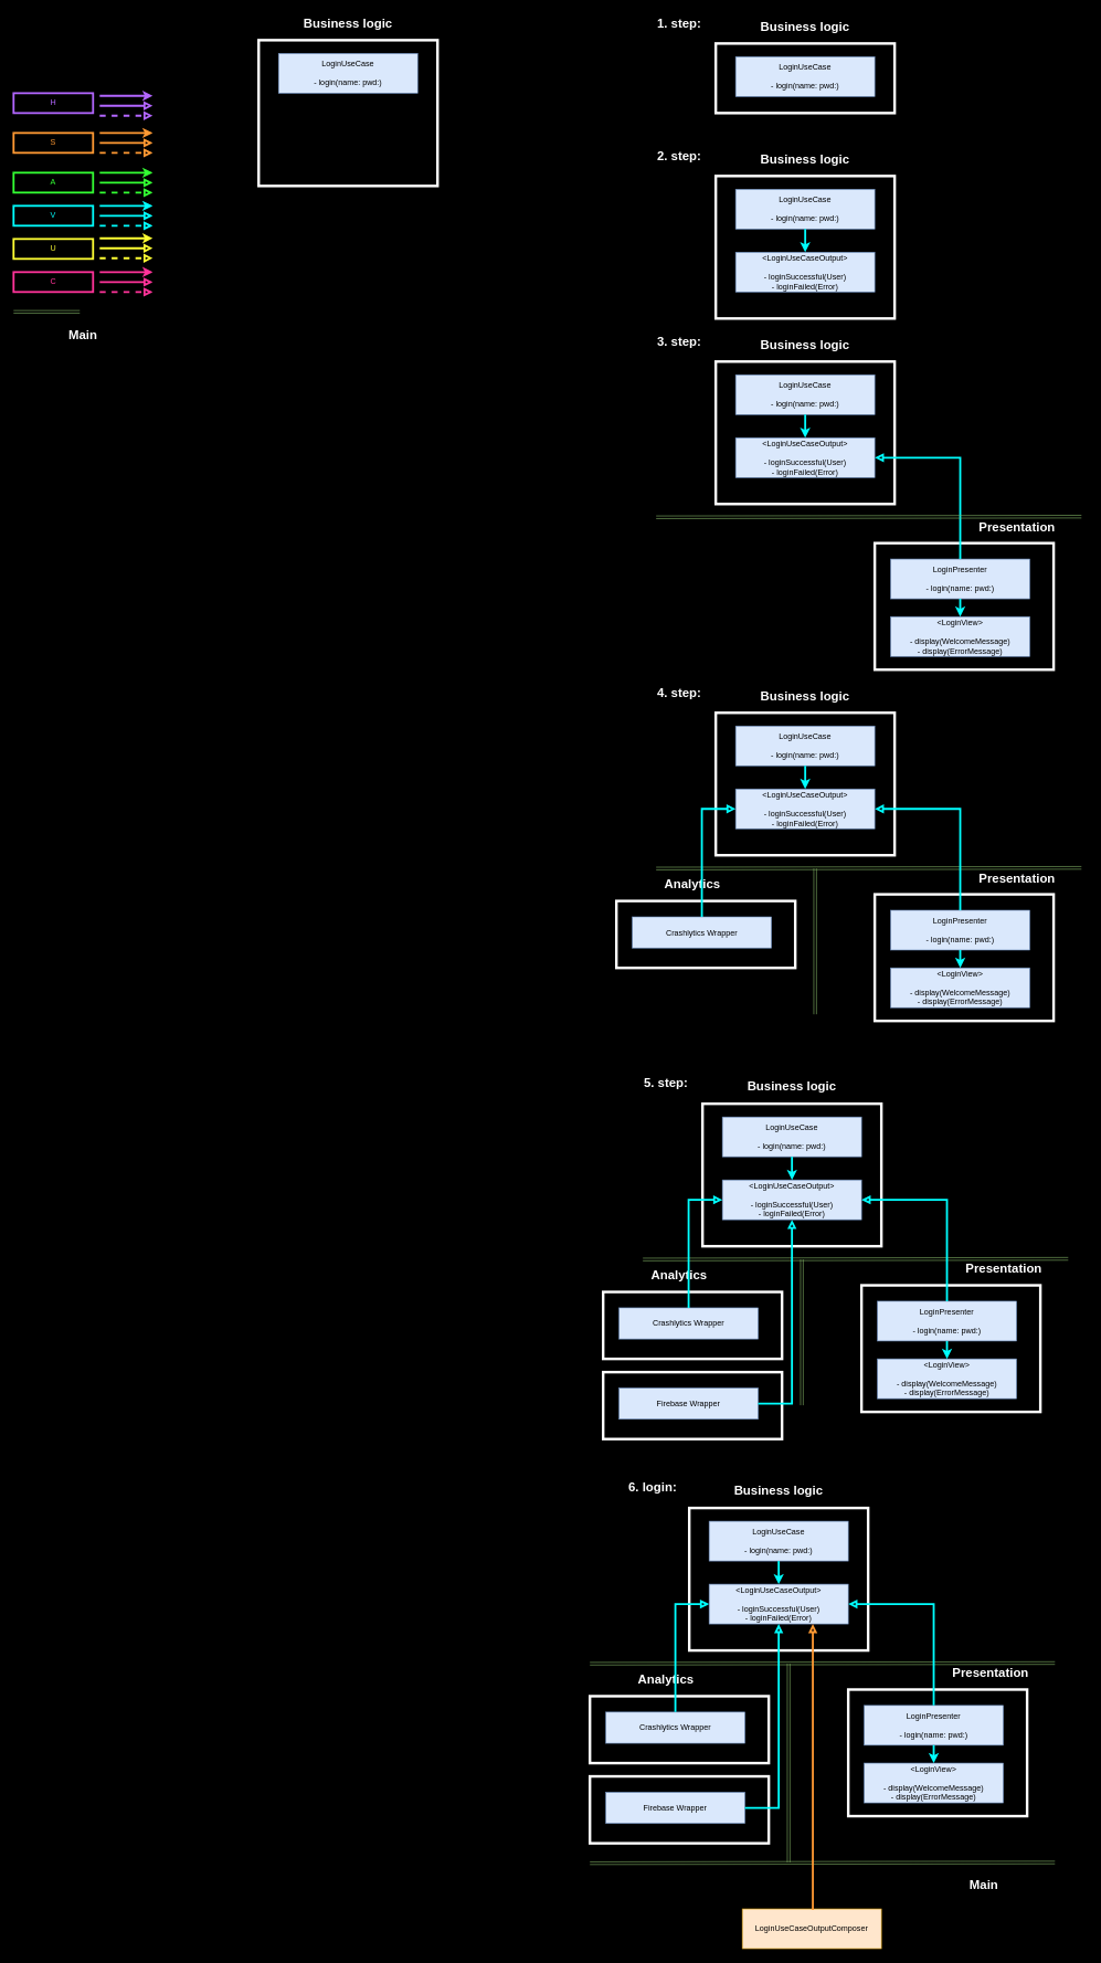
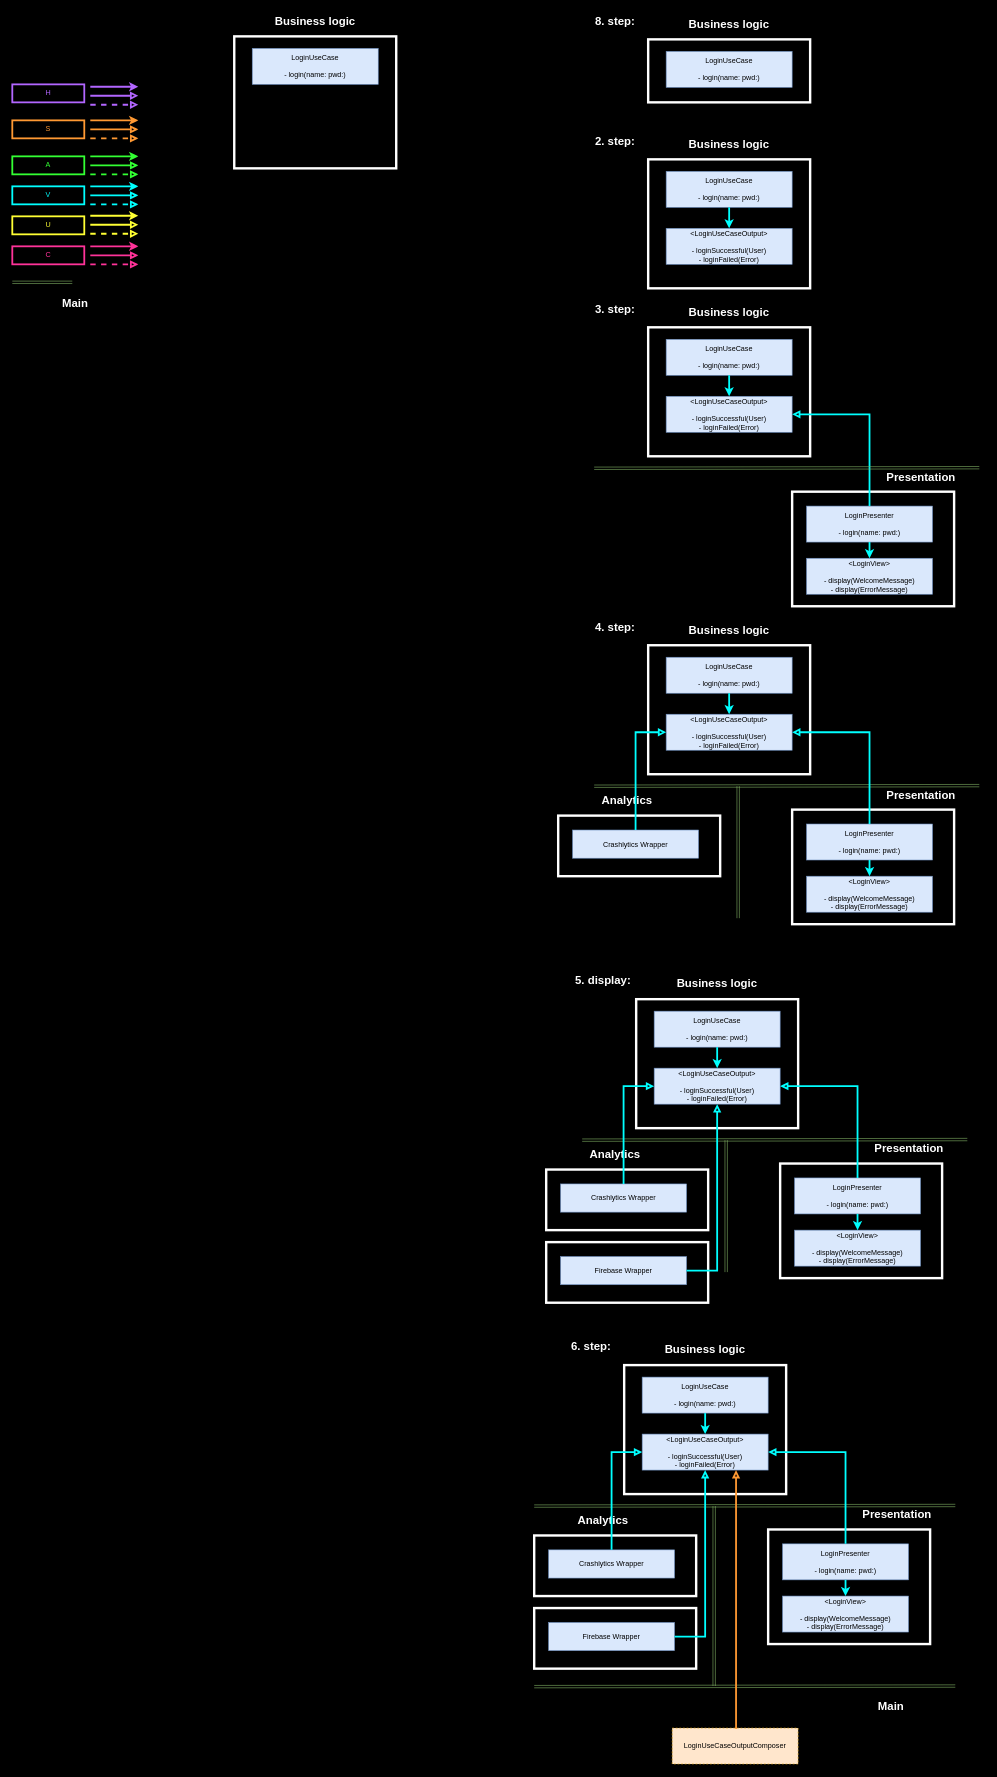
- <mxCell id="34" value="&lt;font size=&quot;1&quot; color=&quot;#ffffff&quot;&gt;&lt;b style=&quot;font-size: 19px;&quot;&gt;1. step:&lt;/b&gt;&lt;/font&gt;" style="text;strokeColor=none;align=center;fillColor=none;html=1;verticalAlign=middle;whiteSpace=wrap;rounded=0;" vertex="1" parent="1"><mxGeometry x="920" y="20" width="210" height="30" as="geometry" /></mxCell>
+ <mxCell id="34" value="&lt;font size=&quot;1&quot; color=&quot;#ffffff&quot;&gt;&lt;b style=&quot;font-size: 19px;&quot;&gt;8. step:&lt;/b&gt;&lt;/font&gt;" style="text;strokeColor=none;align=center;fillColor=none;html=1;verticalAlign=middle;whiteSpace=wrap;rounded=0;" vertex="1" parent="1"><mxGeometry x="920" y="20" width="210" height="30" as="geometry" /></mxCell>
- <mxCell id="77" value="&lt;font size=&quot;1&quot; color=&quot;#ffffff&quot;&gt;&lt;b style=&quot;font-size: 19px;&quot;&gt;5. step:&lt;/b&gt;&lt;/font&gt;" style="text;strokeColor=none;align=center;fillColor=none;html=1;verticalAlign=middle;whiteSpace=wrap;rounded=0;" vertex="1" parent="1"><mxGeometry x="900" y="1620" width="210" height="30" as="geometry" /></mxCell>
+ <mxCell id="77" value="&lt;font size=&quot;1&quot; color=&quot;#ffffff&quot;&gt;&lt;b style=&quot;font-size: 19px;&quot;&gt;5. display:&lt;/b&gt;&lt;/font&gt;" style="text;strokeColor=none;align=center;fillColor=none;html=1;verticalAlign=middle;whiteSpace=wrap;rounded=0;" vertex="1" parent="1"><mxGeometry x="900" y="1620" width="210" height="30" as="geometry" /></mxCell>
- <mxCell id="99" value="&lt;font size=&quot;1&quot; color=&quot;#ffffff&quot;&gt;&lt;b style=&quot;font-size: 19px;&quot;&gt;6. login:&lt;/b&gt;&lt;/font&gt;" style="text;strokeColor=none;align=center;fillColor=none;html=1;verticalAlign=middle;whiteSpace=wrap;rounded=0;" vertex="1" parent="1"><mxGeometry x="880" y="2230" width="210" height="30" as="geometry" /></mxCell>
+ <mxCell id="99" value="&lt;font size=&quot;1&quot; color=&quot;#ffffff&quot;&gt;&lt;b style=&quot;font-size: 19px;&quot;&gt;6. step:&lt;/b&gt;&lt;/font&gt;" style="text;strokeColor=none;align=center;fillColor=none;html=1;verticalAlign=middle;whiteSpace=wrap;rounded=0;" vertex="1" parent="1"><mxGeometry x="880" y="2230" width="210" height="30" as="geometry" /></mxCell>
- <mxCell id="120" value="LoginUseCaseOutputComposer" style="whiteSpace=wrap;html=1;fillColor=#ffe6cc;strokeColor=#d79b00;" vertex="1" parent="1"><mxGeometry x="1120" y="2880" width="210" height="60" as="geometry" /></mxCell>
+ <mxCell id="120" value="LoginUseCaseOutputComposer" style="whiteSpace=wrap;html=1;fillColor=#ffe6cc;strokeColor=#d79b00;dashed=1;" vertex="1" parent="1"><mxGeometry x="1120" y="2880" width="210" height="60" as="geometry" /></mxCell>
